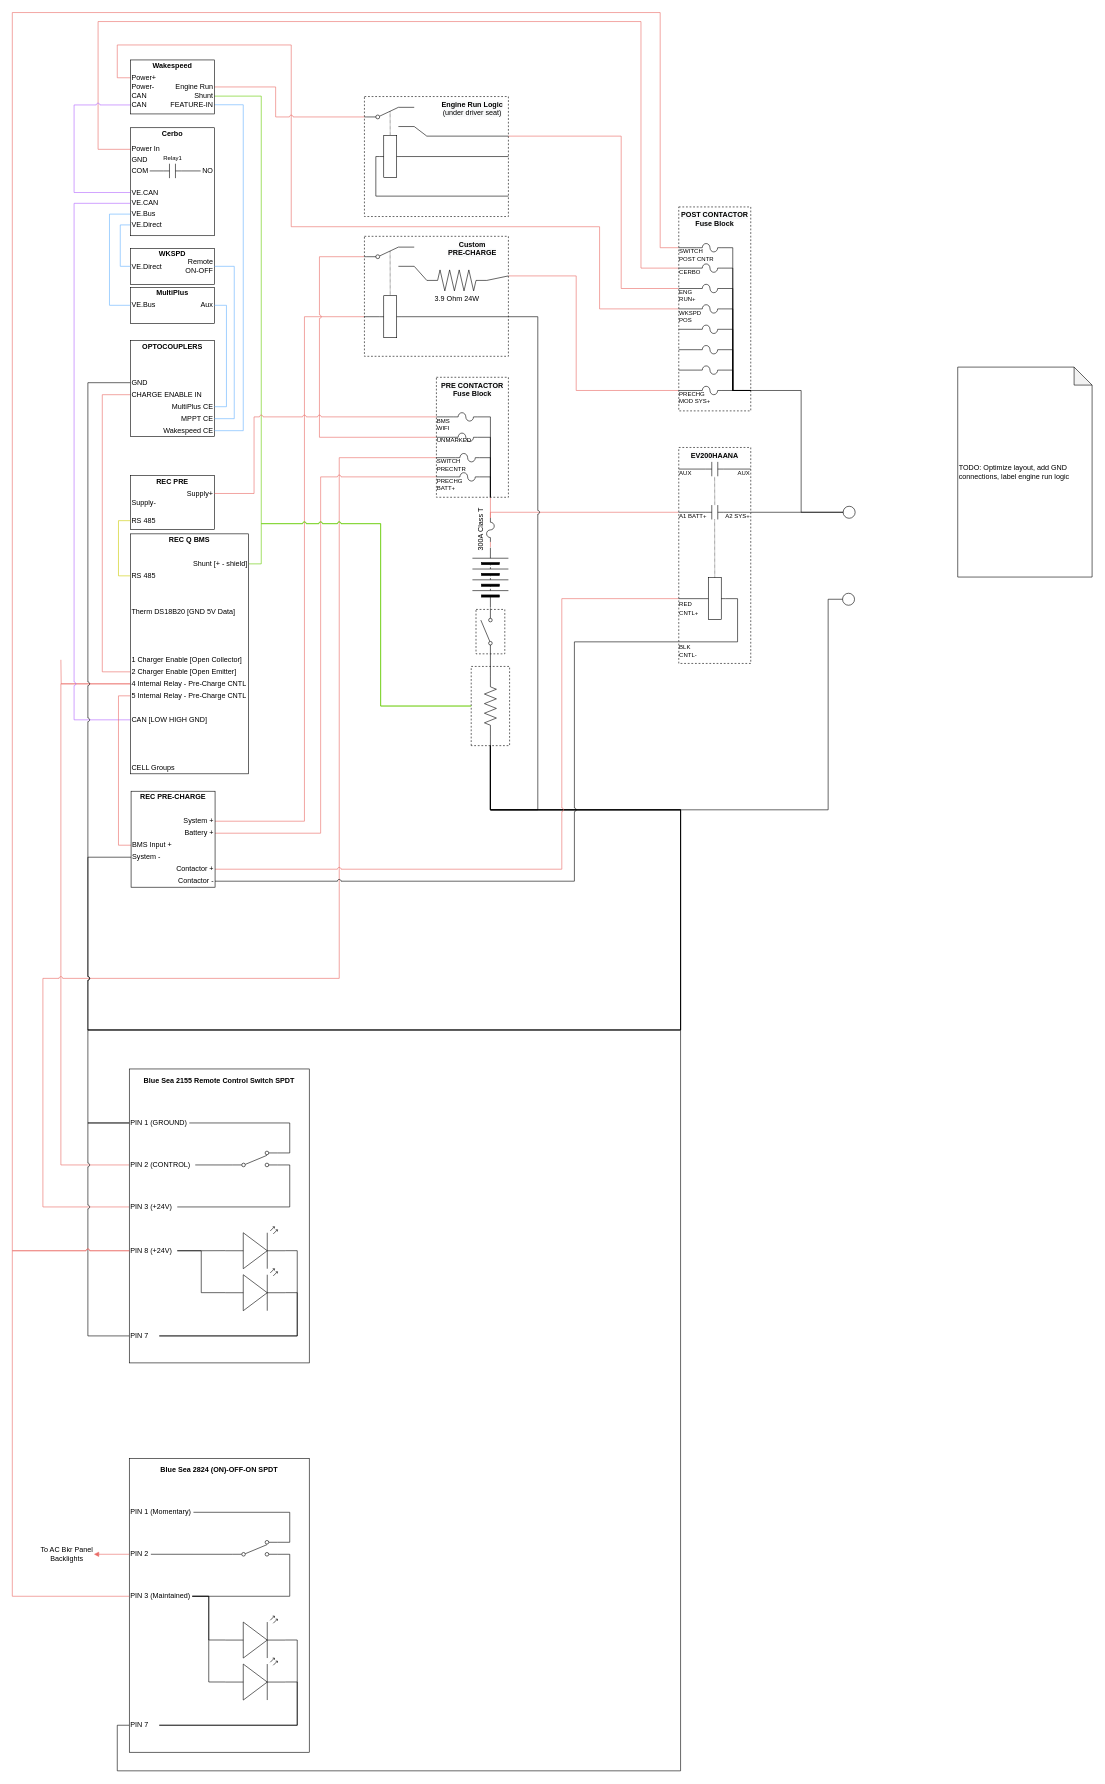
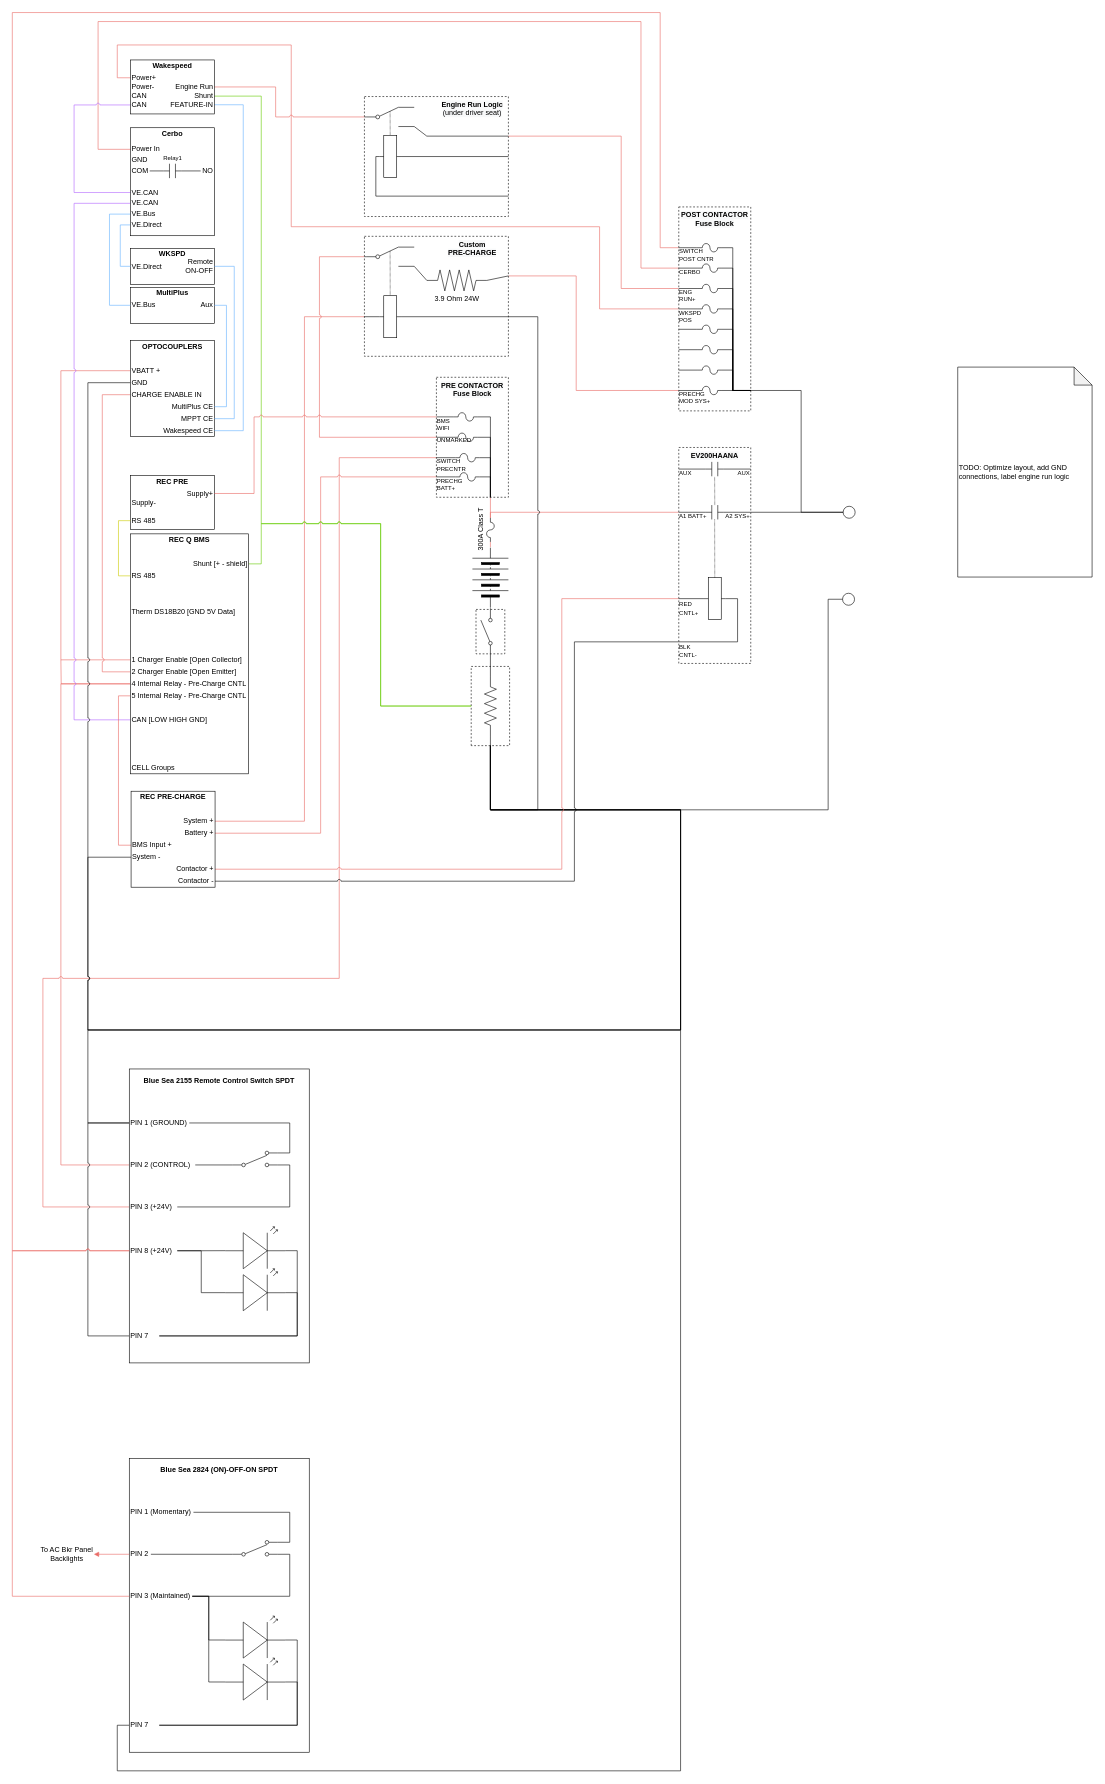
+ <mxCell id="110" value="VBATT +" style="text;html=1;strokeColor=none;fillColor=none;align=left;verticalAlign=middle;whiteSpace=wrap;rounded=0;container=0;" parent="107" vertex="1"><mxGeometry y="40" width="121.739" height="20" as="geometry" /></mxCell>
+ <mxCell id="4" style="edgeStyle=orthogonalEdgeStyle;rounded=0;orthogonalLoop=1;jettySize=auto;html=1;exitX=0;exitY=0.5;exitDx=0;exitDy=0;strokeColor=#EA6B66;strokeWidth=1;startArrow=none;startFill=0;endArrow=none;endFill=0;entryX=0;entryY=0.5;entryDx=0;entryDy=0;jumpStyle=arc;" edge="1" parent="1" source="254" target="110"><mxGeometry relative="1" as="geometry"><mxPoint x="188" y="618" as="targetPoint" /><Array as="points"><mxPoint x="101" y="1099" /><mxPoint x="101" y="617" /></Array></mxGeometry></mxCell>
